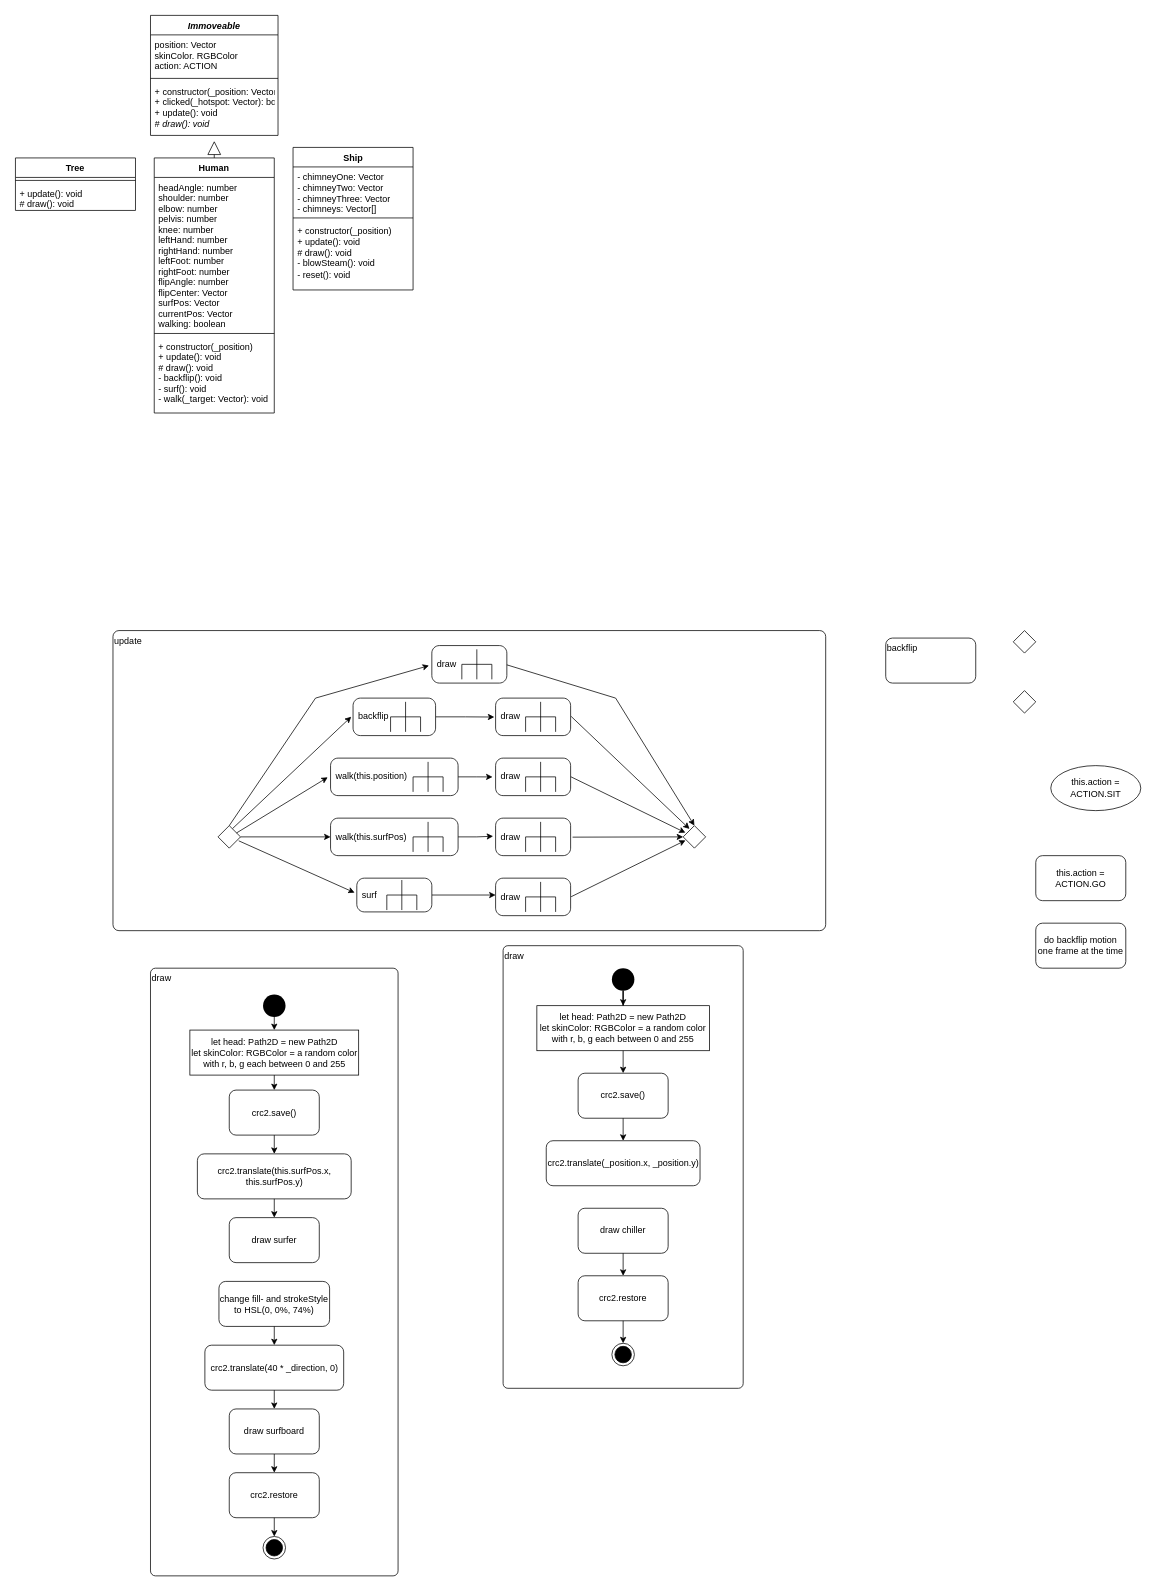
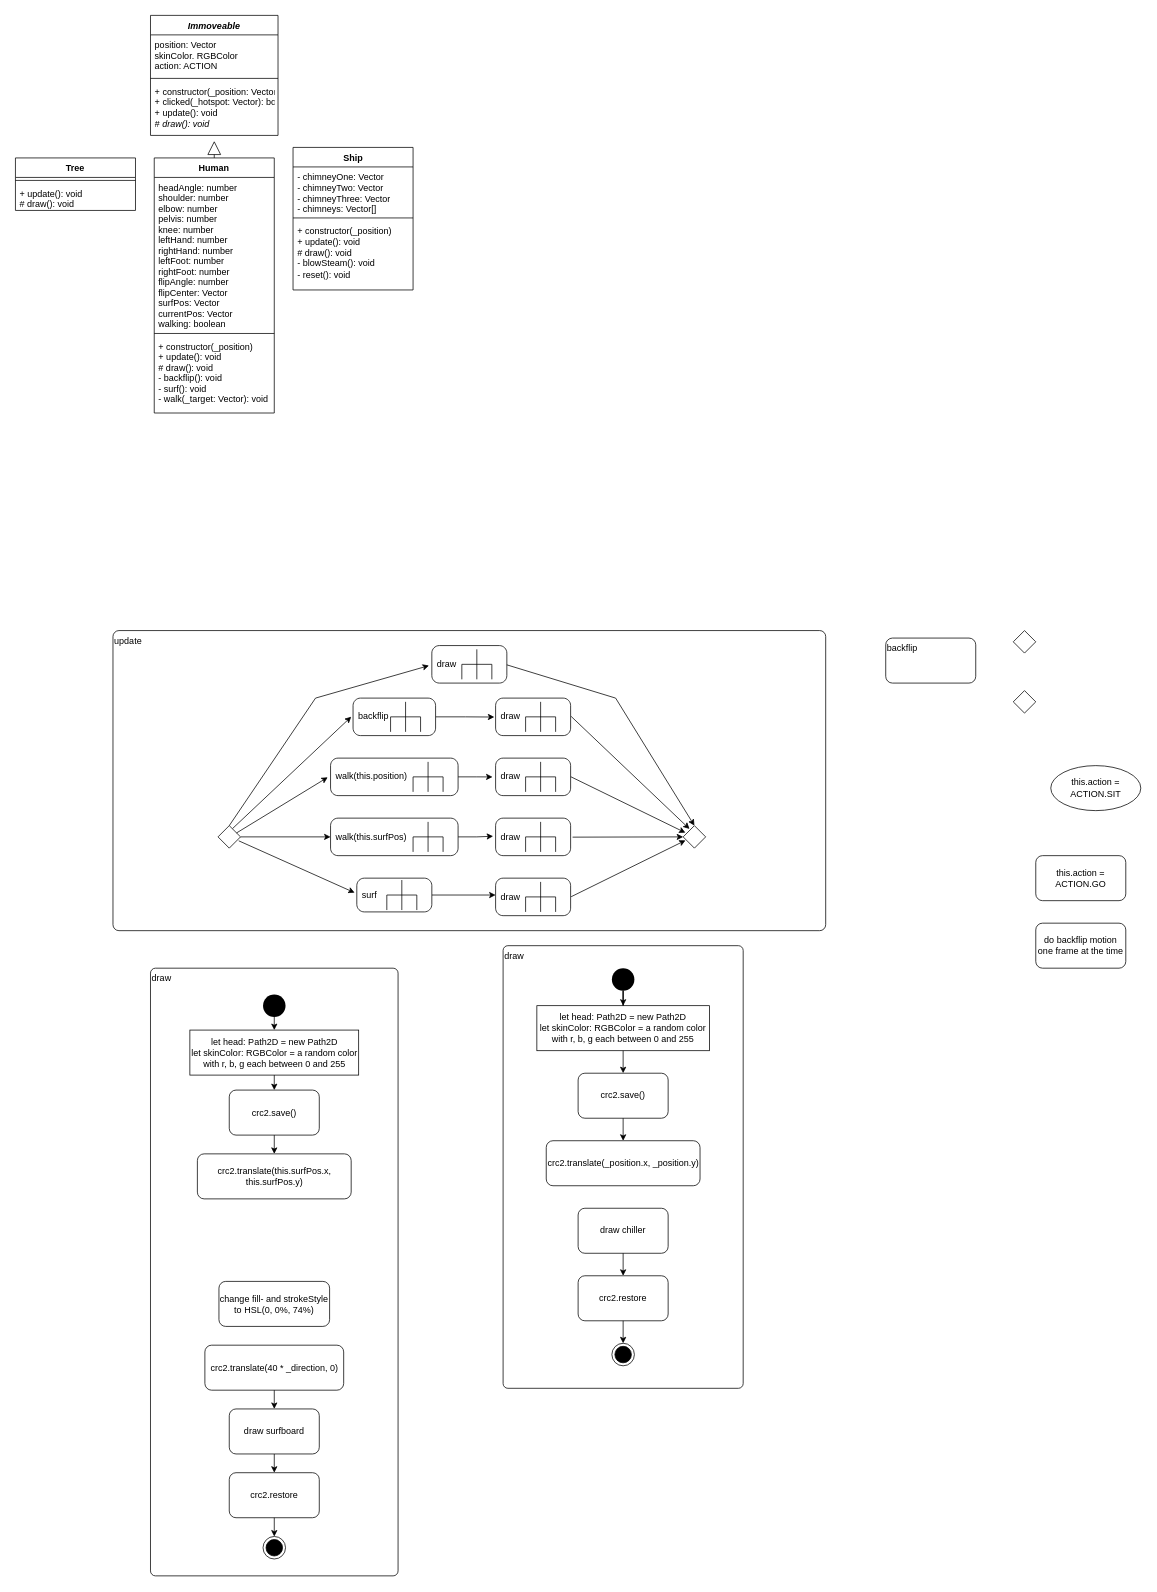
- <mxCell id="72" style="edgeStyle=orthogonalEdgeStyle;rounded=0;orthogonalLoop=1;jettySize=auto;html=1;exitX=0.5;exitY=1;exitDx=0;exitDy=0;entryX=0.5;entryY=0;entryDx=0;entryDy=0;" edge="1" parent="64" source="69" target="71"><mxGeometry relative="1" as="geometry" /></mxCell>
- <mxCell id="71" value="draw surfer" style="rounded=1;whiteSpace=wrap;html=1;" vertex="1" parent="64"><mxGeometry x="105" y="332.5" width="120" height="60" as="geometry" /></mxCell>
- <mxCell id="78" style="edgeStyle=orthogonalEdgeStyle;rounded=0;orthogonalLoop=1;jettySize=auto;html=1;exitX=0.5;exitY=1;exitDx=0;exitDy=0;entryX=0.5;entryY=0;entryDx=0;entryDy=0;" edge="1" parent="64" source="76" target="77"><mxGeometry relative="1" as="geometry" /></mxCell>
